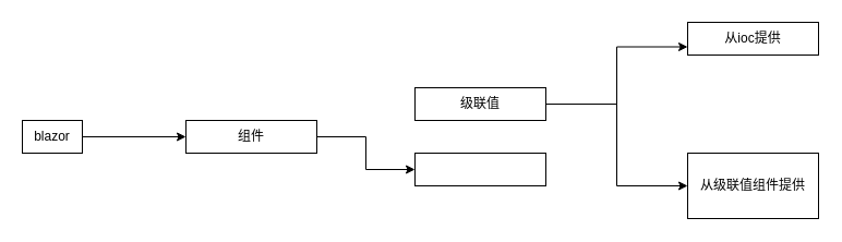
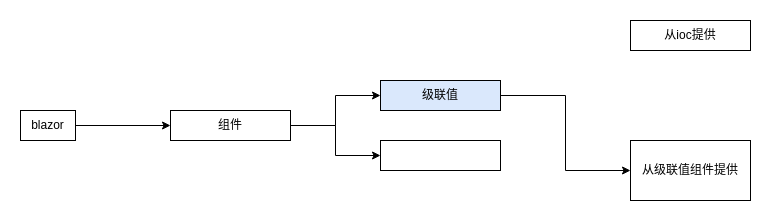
- <mxCell id="8" value="" style="edgeStyle=orthogonalEdgeStyle;rounded=0;orthogonalLoop=1;jettySize=auto;html=1;entryX=0;entryY=0.75;entryDx=0;entryDy=0;" edge="1" parent="1" source="9" target="12"><mxGeometry relative="1" as="geometry" /></mxCell>
+ <mxCell id="4" style="edgeStyle=orthogonalEdgeStyle;rounded=0;orthogonalLoop=1;jettySize=auto;html=1;exitX=1;exitY=0.5;exitDx=0;exitDy=0;" edge="1" parent="1" source="6" target="9"><mxGeometry relative="1" as="geometry" /></mxCell>
- <mxCell id="9" value="级联值" style="rounded=0;whiteSpace=wrap;html=1;" vertex="1" parent="1"><mxGeometry x="380" y="80" width="120" height="30" as="geometry" /></mxCell>
+ <mxCell id="9" value="级联值" style="rounded=0;whiteSpace=wrap;html=1;fillColor=#dae8fc;" vertex="1" parent="1"><mxGeometry x="380" y="80" width="120" height="30" as="geometry" /></mxCell>
